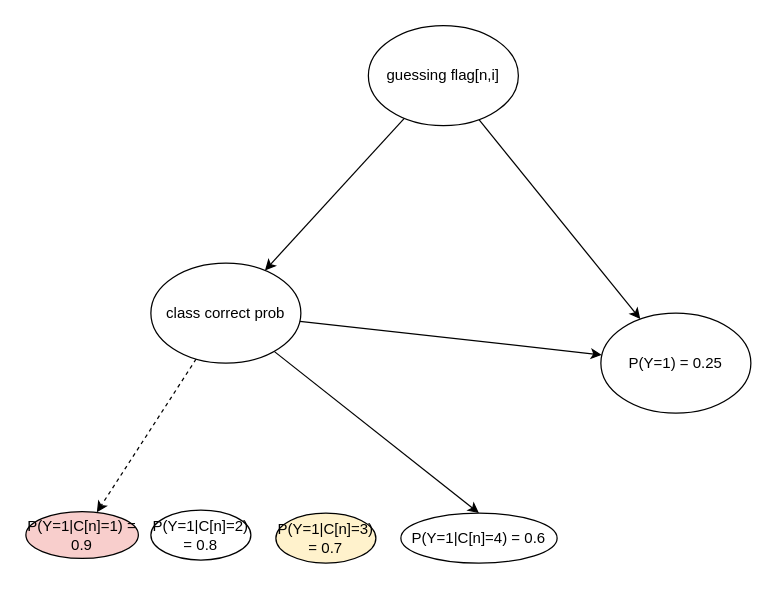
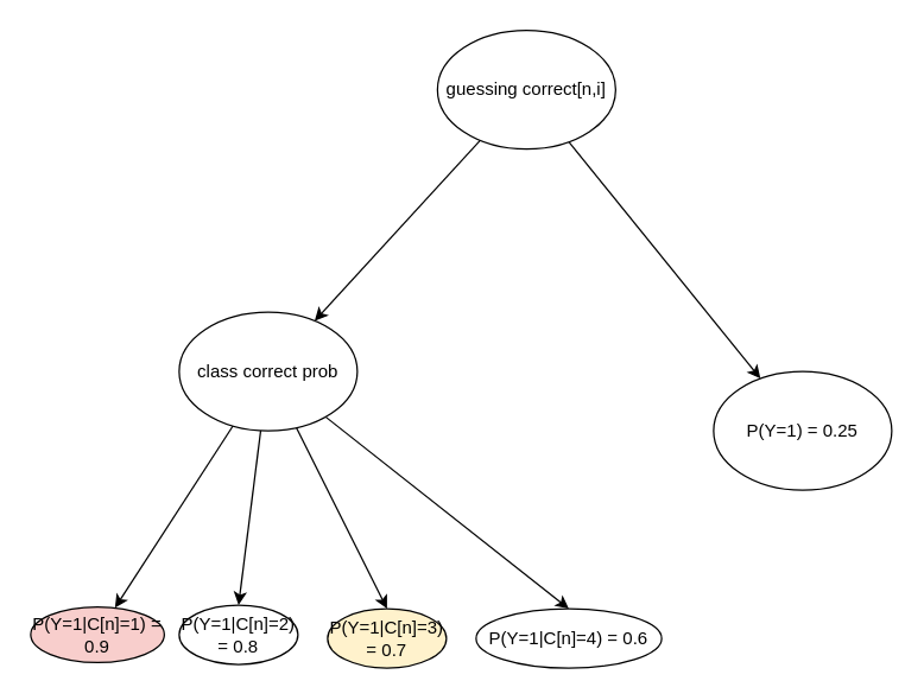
- <mxCell id="4" value="guessing flag[n,i]" style="ellipse;whiteSpace=wrap;html=1;" vertex="1" parent="1"><mxGeometry x="294" y="20" width="120" height="80" as="geometry" /></mxCell>
+ <mxCell id="4" value="guessing correct[n,i]" style="ellipse;whiteSpace=wrap;html=1;" vertex="1" parent="1"><mxGeometry x="294" y="20" width="120" height="80" as="geometry" /></mxCell>
- <mxCell id="6" style="edgeStyle=none;rounded=0;orthogonalLoop=1;jettySize=auto;html=1;" edge="1" parent="1" source="9" target="10"><mxGeometry relative="1" as="geometry"><mxPoint x="180" y="405" as="targetPoint" /></mxGeometry></mxCell>
+ <mxCell id="6" style="edgeStyle=none;rounded=0;orthogonalLoop=1;jettySize=auto;html=1;entryX=0.5;entryY=0;entryDx=0;entryDy=0;" edge="1" parent="1" source="9" target="13"><mxGeometry relative="1" as="geometry"><mxPoint x="180" y="405" as="targetPoint" /></mxGeometry></mxCell>
- <mxCell id="5" style="edgeStyle=none;rounded=0;orthogonalLoop=1;jettySize=auto;html=1;dashed=1;" edge="1" parent="1" source="9" target="11"><mxGeometry relative="1" as="geometry"><mxPoint x="80" y="430" as="targetPoint" /></mxGeometry></mxCell>
+ <mxCell id="5" style="edgeStyle=none;rounded=0;orthogonalLoop=1;jettySize=auto;html=1;" edge="1" parent="1" source="9" target="11"><mxGeometry relative="1" as="geometry"><mxPoint x="80" y="430" as="targetPoint" /></mxGeometry></mxCell>
+ <mxCell id="7" style="edgeStyle=none;rounded=0;orthogonalLoop=1;jettySize=auto;html=1;entryX=0.5;entryY=0;entryDx=0;entryDy=0;" edge="1" parent="1" source="9" target="14"><mxGeometry relative="1" as="geometry"><mxPoint x="257.541" y="402.845" as="targetPoint" /></mxGeometry></mxCell>
